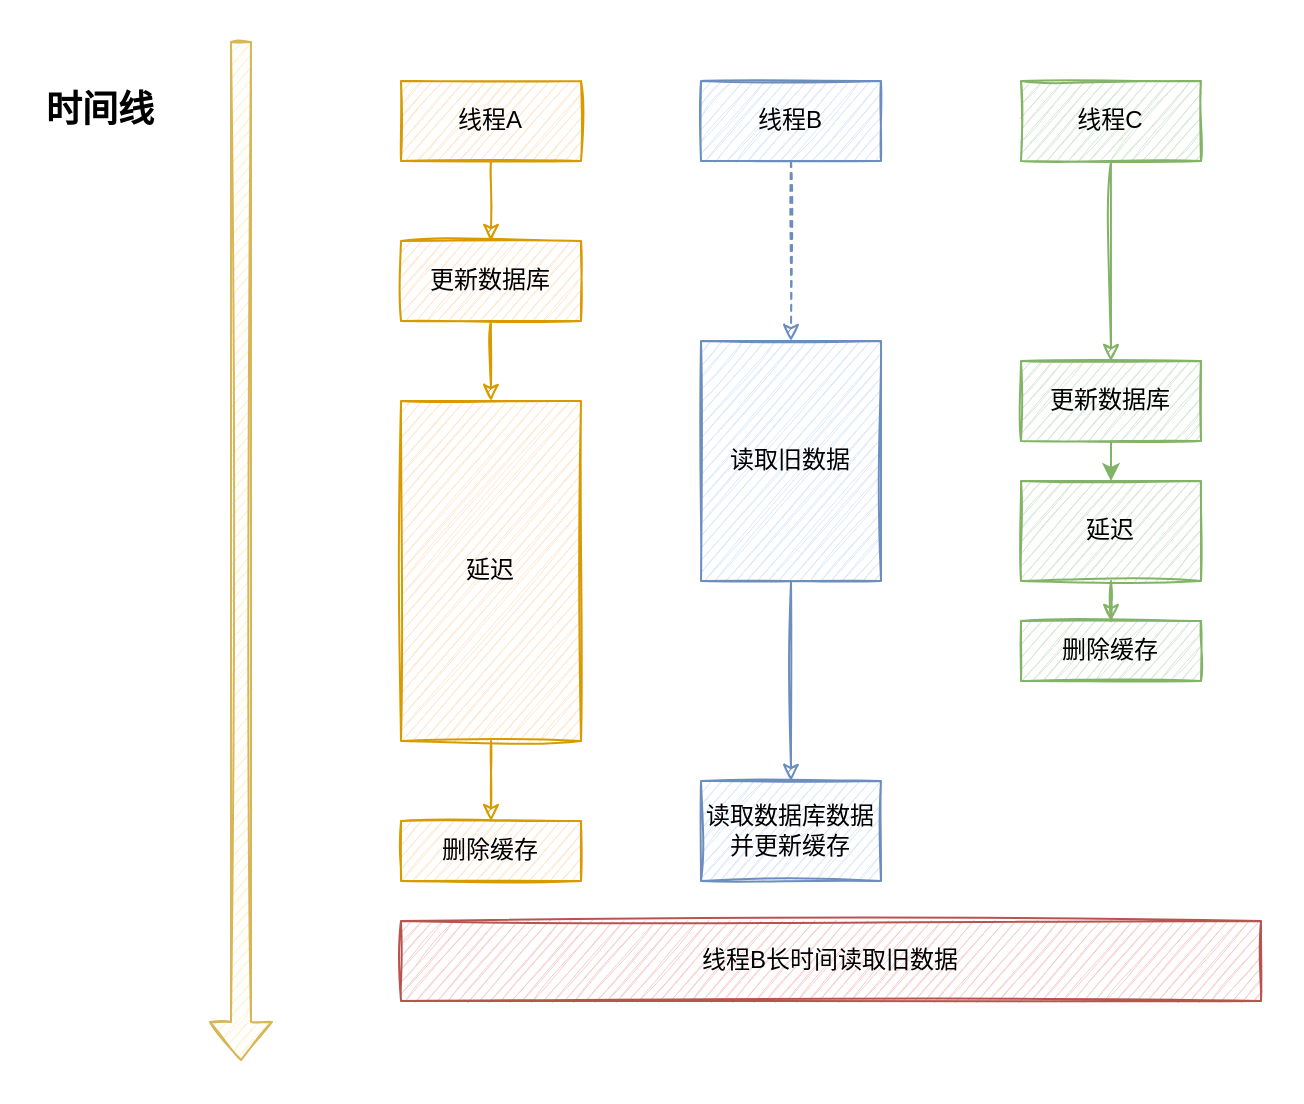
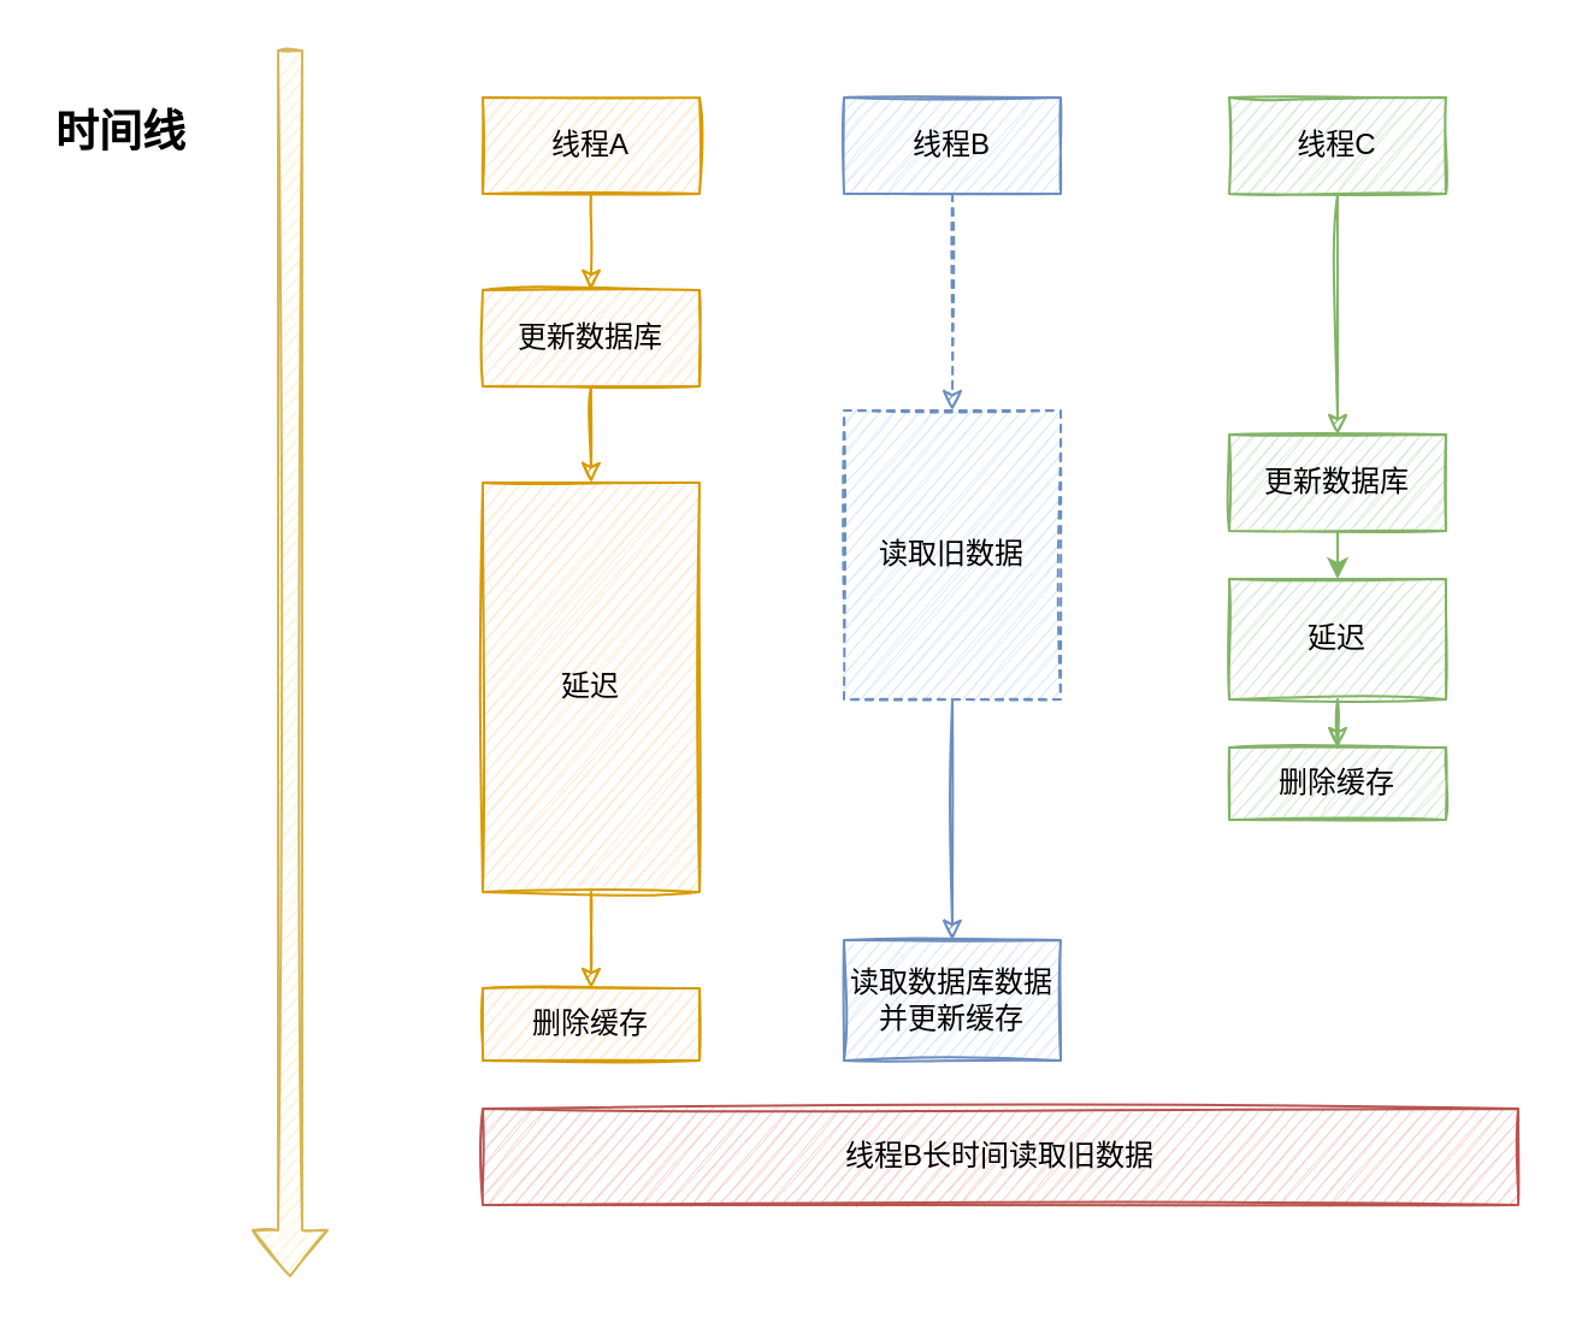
- <mxCell id="8" value="读取旧数据" style="rounded=0;whiteSpace=wrap;html=1;fillColor=#dae8fc;strokeColor=#6c8ebf;sketch=1;" vertex="1" parent="1"><mxGeometry x="350" y="170" width="90" height="120" as="geometry" /></mxCell>
+ <mxCell id="8" value="读取旧数据" style="rounded=0;whiteSpace=wrap;html=1;fillColor=#dae8fc;strokeColor=#6c8ebf;sketch=1;dashed=1;" vertex="1" parent="1"><mxGeometry x="350" y="170" width="90" height="120" as="geometry" /></mxCell>
